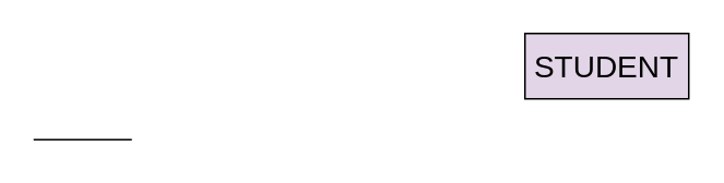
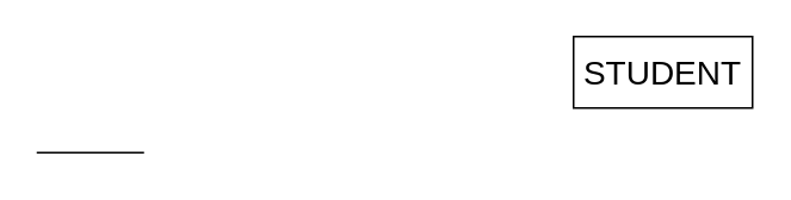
- <mxCell id="2" value="&lt;p data-pm-slice=&quot;1 1 [&amp;quot;ordered_list&amp;quot;,{&amp;quot;spread&amp;quot;:true,&amp;quot;startingNumber&amp;quot;:1,&amp;quot;start&amp;quot;:98,&amp;quot;end&amp;quot;:960},&amp;quot;regular_list_item&amp;quot;,{&amp;quot;start&amp;quot;:98,&amp;quot;end&amp;quot;:223},&amp;quot;list&amp;quot;,{&amp;quot;spread&amp;quot;:false,&amp;quot;start&amp;quot;:117,&amp;quot;end&amp;quot;:223},&amp;quot;regular_list_item&amp;quot;,{&amp;quot;start&amp;quot;:117,&amp;quot;end&amp;quot;:223},&amp;quot;list&amp;quot;,{&amp;quot;spread&amp;quot;:false,&amp;quot;start&amp;quot;:136,&amp;quot;end&amp;quot;:219},&amp;quot;regular_list_item&amp;quot;,{&amp;quot;start&amp;quot;:193,&amp;quot;end&amp;quot;:201}]&quot;&gt;&lt;span style=&quot;font-size:14.0pt;line-height:115%;&lt;br/&gt;font-family:&amp;quot;Calibri&amp;quot;,sans-serif;mso-fareast-font-family:Calibri;mso-ansi-language:&lt;br/&gt;EN-US;mso-fareast-language:EN-US;mso-bidi-language:AR-SA&quot;&gt;STUDENT&lt;/span&gt;&lt;/p&gt;" style="whiteSpace=wrap;html=1;align=center;fillColor=#e1d5e7;" vertex="1" parent="1"><mxGeometry x="320" y="20" width="100" height="40" as="geometry" /></mxCell>
+ <mxCell id="2" value="&lt;p data-pm-slice=&quot;1 1 [&amp;quot;ordered_list&amp;quot;,{&amp;quot;spread&amp;quot;:true,&amp;quot;startingNumber&amp;quot;:1,&amp;quot;start&amp;quot;:98,&amp;quot;end&amp;quot;:960},&amp;quot;regular_list_item&amp;quot;,{&amp;quot;start&amp;quot;:98,&amp;quot;end&amp;quot;:223},&amp;quot;list&amp;quot;,{&amp;quot;spread&amp;quot;:false,&amp;quot;start&amp;quot;:117,&amp;quot;end&amp;quot;:223},&amp;quot;regular_list_item&amp;quot;,{&amp;quot;start&amp;quot;:117,&amp;quot;end&amp;quot;:223},&amp;quot;list&amp;quot;,{&amp;quot;spread&amp;quot;:false,&amp;quot;start&amp;quot;:136,&amp;quot;end&amp;quot;:219},&amp;quot;regular_list_item&amp;quot;,{&amp;quot;start&amp;quot;:193,&amp;quot;end&amp;quot;:201}]&quot;&gt;&lt;span style=&quot;font-size:14.0pt;line-height:115%;&lt;br/&gt;font-family:&amp;quot;Calibri&amp;quot;,sans-serif;mso-fareast-font-family:Calibri;mso-ansi-language:&lt;br/&gt;EN-US;mso-fareast-language:EN-US;mso-bidi-language:AR-SA&quot;&gt;STUDENT&lt;/span&gt;&lt;/p&gt;" style="whiteSpace=wrap;html=1;align=center;" vertex="1" parent="1"><mxGeometry x="320" y="20" width="100" height="40" as="geometry" /></mxCell>
